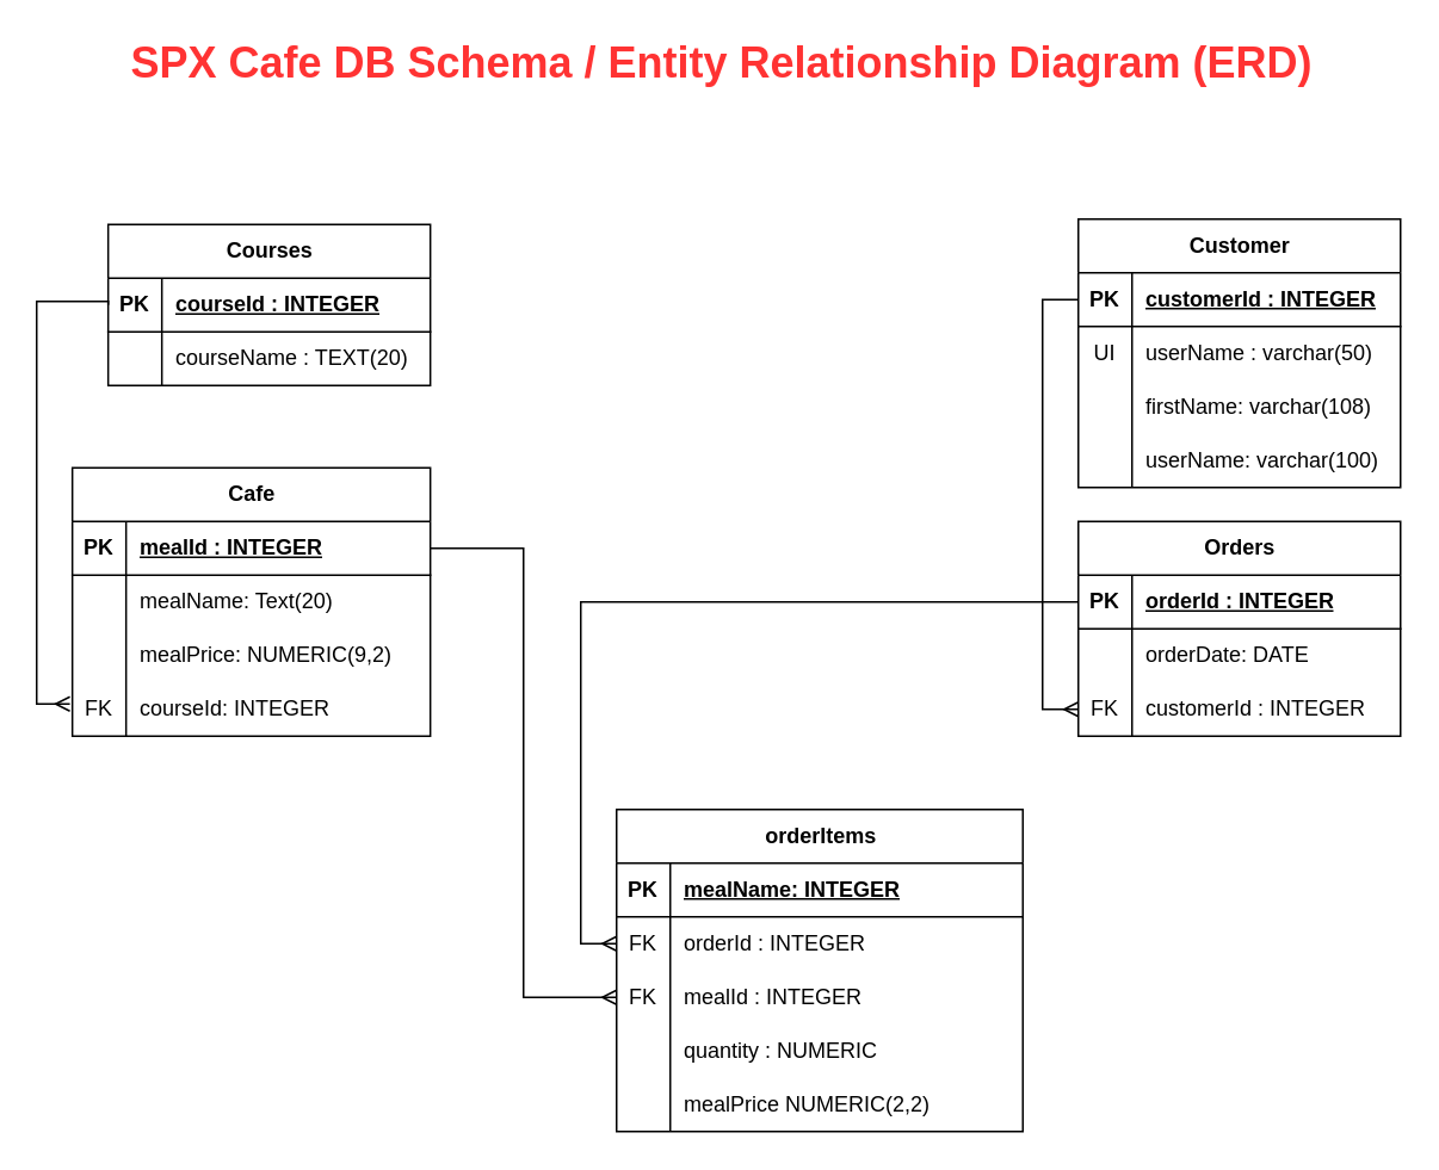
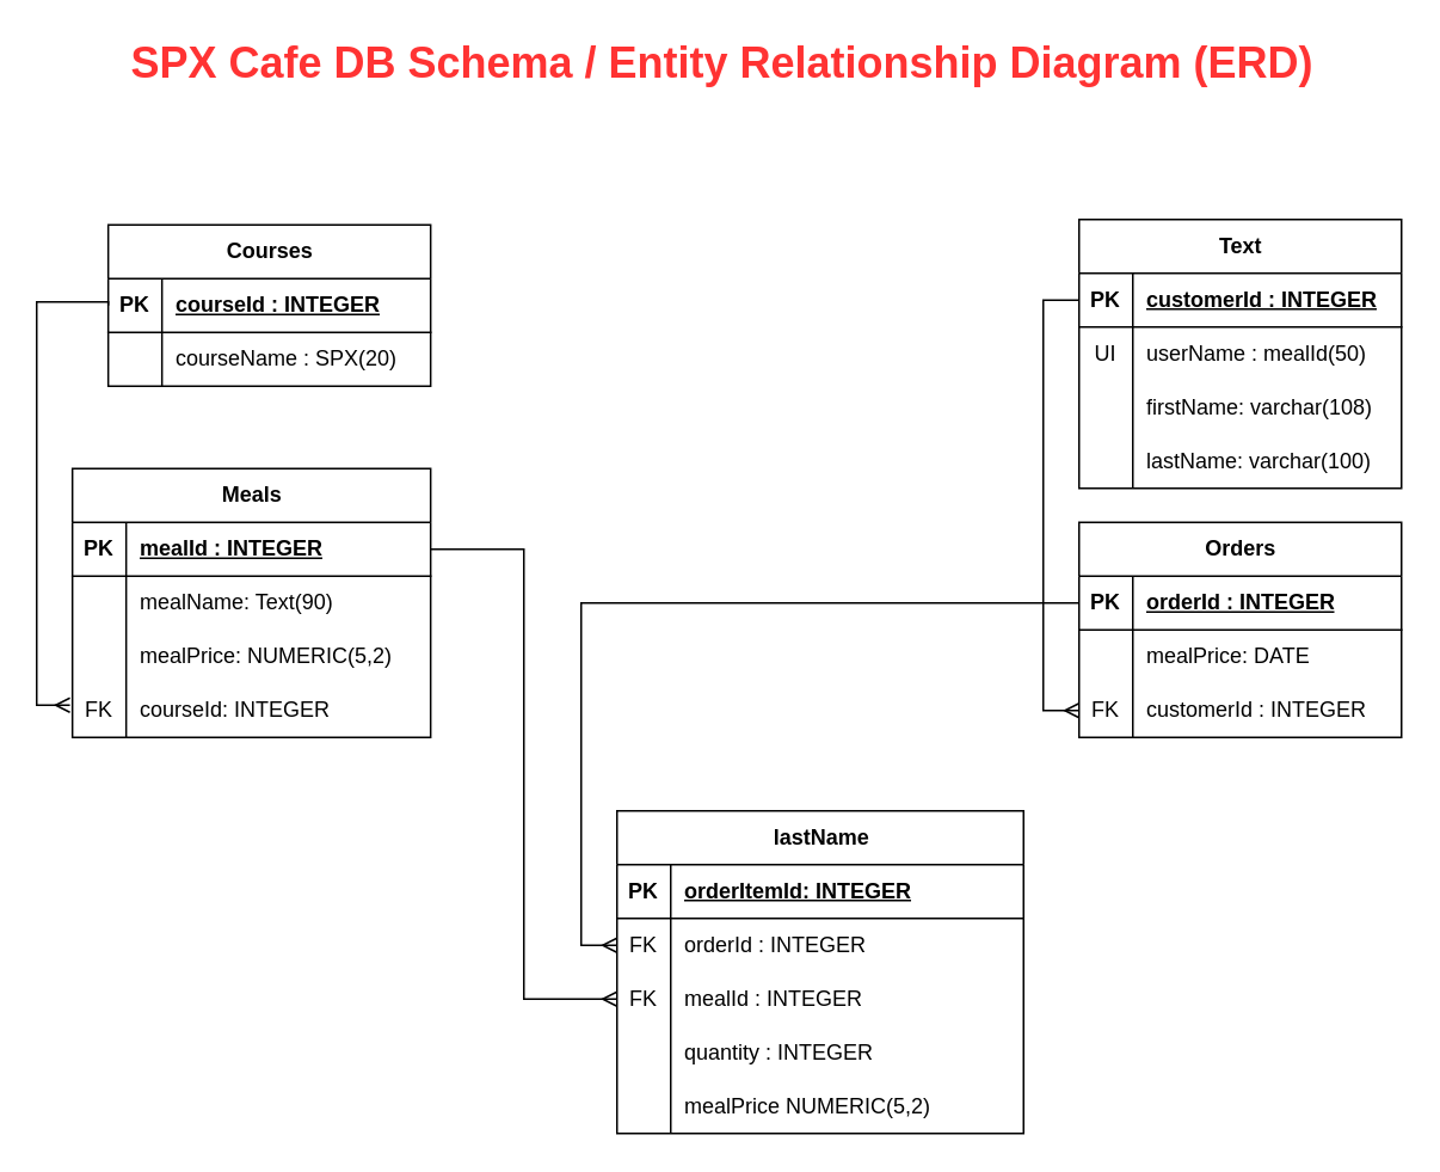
- <mxCell id="24" value="Customer" style="shape=table;startSize=30;container=1;collapsible=1;childLayout=tableLayout;fixedRows=1;rowLines=0;fontStyle=1;align=center;resizeLast=1;html=1;" vertex="1" parent="1"><mxGeometry x="602" y="122" width="180" height="150" as="geometry" /></mxCell>
+ <mxCell id="24" value="Text" style="shape=table;startSize=30;container=1;collapsible=1;childLayout=tableLayout;fixedRows=1;rowLines=0;fontStyle=1;align=center;resizeLast=1;html=1;" vertex="1" parent="1"><mxGeometry x="602" y="122" width="180" height="150" as="geometry" /></mxCell>
- <mxCell id="30" value="userName : varchar(50)" style="shape=partialRectangle;connectable=0;fillColor=none;top=0;left=0;bottom=0;right=0;align=left;spacingLeft=6;overflow=hidden;whiteSpace=wrap;html=1;" vertex="1" parent="28"><mxGeometry x="30" width="150" height="30" as="geometry"><mxRectangle width="150" height="30" as="alternateBounds" /></mxGeometry></mxCell>
+ <mxCell id="30" value="userName : mealId(50)" style="shape=partialRectangle;connectable=0;fillColor=none;top=0;left=0;bottom=0;right=0;align=left;spacingLeft=6;overflow=hidden;whiteSpace=wrap;html=1;" vertex="1" parent="28"><mxGeometry x="30" width="150" height="30" as="geometry"><mxRectangle width="150" height="30" as="alternateBounds" /></mxGeometry></mxCell>
- <mxCell id="8" value="courseName : TEXT(20)" style="shape=partialRectangle;connectable=0;fillColor=none;top=0;left=0;bottom=0;right=0;align=left;spacingLeft=6;overflow=hidden;whiteSpace=wrap;html=1;" vertex="1" parent="6"><mxGeometry x="30" width="150" height="30" as="geometry"><mxRectangle width="150" height="30" as="alternateBounds" /></mxGeometry></mxCell>
+ <mxCell id="8" value="courseName : SPX(20)" style="shape=partialRectangle;connectable=0;fillColor=none;top=0;left=0;bottom=0;right=0;align=left;spacingLeft=6;overflow=hidden;whiteSpace=wrap;html=1;" vertex="1" parent="6"><mxGeometry x="30" width="150" height="30" as="geometry"><mxRectangle width="150" height="30" as="alternateBounds" /></mxGeometry></mxCell>
- <mxCell id="36" value="userName: varchar(100)" style="shape=partialRectangle;connectable=0;fillColor=none;top=0;left=0;bottom=0;right=0;align=left;spacingLeft=6;overflow=hidden;whiteSpace=wrap;html=1;" vertex="1" parent="34"><mxGeometry x="30" width="150" height="30" as="geometry"><mxRectangle width="150" height="30" as="alternateBounds" /></mxGeometry></mxCell>
+ <mxCell id="36" value="lastName: varchar(100)" style="shape=partialRectangle;connectable=0;fillColor=none;top=0;left=0;bottom=0;right=0;align=left;spacingLeft=6;overflow=hidden;whiteSpace=wrap;html=1;" vertex="1" parent="34"><mxGeometry x="30" width="150" height="30" as="geometry"><mxRectangle width="150" height="30" as="alternateBounds" /></mxGeometry></mxCell>
- <mxCell id="9" value="Cafe" style="shape=table;startSize=30;container=1;collapsible=1;childLayout=tableLayout;fixedRows=1;rowLines=0;fontStyle=1;align=center;resizeLast=1;html=1;" vertex="1" parent="1"><mxGeometry x="39.95" y="261" width="200" height="150" as="geometry" /></mxCell>
+ <mxCell id="9" value="Meals" style="shape=table;startSize=30;container=1;collapsible=1;childLayout=tableLayout;fixedRows=1;rowLines=0;fontStyle=1;align=center;resizeLast=1;html=1;" vertex="1" parent="1"><mxGeometry x="39.95" y="261" width="200" height="150" as="geometry" /></mxCell>
- <mxCell id="15" value="mealName: Text(20)" style="shape=partialRectangle;connectable=0;fillColor=none;top=0;left=0;bottom=0;right=0;align=left;spacingLeft=6;overflow=hidden;whiteSpace=wrap;html=1;" vertex="1" parent="13"><mxGeometry x="30" width="170" height="30" as="geometry"><mxRectangle width="170" height="30" as="alternateBounds" /></mxGeometry></mxCell>
+ <mxCell id="15" value="mealName: Text(90)" style="shape=partialRectangle;connectable=0;fillColor=none;top=0;left=0;bottom=0;right=0;align=left;spacingLeft=6;overflow=hidden;whiteSpace=wrap;html=1;" vertex="1" parent="13"><mxGeometry x="30" width="170" height="30" as="geometry"><mxRectangle width="170" height="30" as="alternateBounds" /></mxGeometry></mxCell>
- <mxCell id="18" value="mealPrice: NUMERIC(9,2)" style="shape=partialRectangle;connectable=0;fillColor=none;top=0;left=0;bottom=0;right=0;align=left;spacingLeft=6;overflow=hidden;whiteSpace=wrap;html=1;" vertex="1" parent="16"><mxGeometry x="30" width="170" height="30" as="geometry"><mxRectangle width="170" height="30" as="alternateBounds" /></mxGeometry></mxCell>
+ <mxCell id="18" value="mealPrice: NUMERIC(5,2)" style="shape=partialRectangle;connectable=0;fillColor=none;top=0;left=0;bottom=0;right=0;align=left;spacingLeft=6;overflow=hidden;whiteSpace=wrap;html=1;" vertex="1" parent="16"><mxGeometry x="30" width="170" height="30" as="geometry"><mxRectangle width="170" height="30" as="alternateBounds" /></mxGeometry></mxCell>
- <mxCell id="43" value="orderDate: DATE" style="shape=partialRectangle;connectable=0;fillColor=none;top=0;left=0;bottom=0;right=0;align=left;spacingLeft=6;overflow=hidden;whiteSpace=wrap;html=1;" vertex="1" parent="41"><mxGeometry x="30" width="150" height="30" as="geometry"><mxRectangle width="150" height="30" as="alternateBounds" /></mxGeometry></mxCell>
+ <mxCell id="43" value="mealPrice: DATE" style="shape=partialRectangle;connectable=0;fillColor=none;top=0;left=0;bottom=0;right=0;align=left;spacingLeft=6;overflow=hidden;whiteSpace=wrap;html=1;" vertex="1" parent="41"><mxGeometry x="30" width="150" height="30" as="geometry"><mxRectangle width="150" height="30" as="alternateBounds" /></mxGeometry></mxCell>
- <mxCell id="48" value="orderItems" style="shape=table;startSize=30;container=1;collapsible=1;childLayout=tableLayout;fixedRows=1;rowLines=0;fontStyle=1;align=center;resizeLast=1;html=1;" vertex="1" parent="1"><mxGeometry x="344" y="452" width="227" height="180" as="geometry" /></mxCell>
+ <mxCell id="48" value="lastName" style="shape=table;startSize=30;container=1;collapsible=1;childLayout=tableLayout;fixedRows=1;rowLines=0;fontStyle=1;align=center;resizeLast=1;html=1;" vertex="1" parent="1"><mxGeometry x="344" y="452" width="227" height="180" as="geometry" /></mxCell>
- <mxCell id="51" value="mealName: INTEGER" style="shape=partialRectangle;connectable=0;fillColor=none;top=0;left=0;bottom=0;right=0;align=left;spacingLeft=6;fontStyle=5;overflow=hidden;whiteSpace=wrap;html=1;" vertex="1" parent="49"><mxGeometry x="30" width="197" height="30" as="geometry"><mxRectangle width="197" height="30" as="alternateBounds" /></mxGeometry></mxCell>
+ <mxCell id="51" value="orderItemId: INTEGER" style="shape=partialRectangle;connectable=0;fillColor=none;top=0;left=0;bottom=0;right=0;align=left;spacingLeft=6;fontStyle=5;overflow=hidden;whiteSpace=wrap;html=1;" vertex="1" parent="49"><mxGeometry x="30" width="197" height="30" as="geometry"><mxRectangle width="197" height="30" as="alternateBounds" /></mxGeometry></mxCell>
- <mxCell id="60" value="quantity : NUMERIC" style="shape=partialRectangle;connectable=0;fillColor=none;top=0;left=0;bottom=0;right=0;align=left;spacingLeft=6;overflow=hidden;whiteSpace=wrap;html=1;" vertex="1" parent="58"><mxGeometry x="30" width="197" height="30" as="geometry"><mxRectangle width="197" height="30" as="alternateBounds" /></mxGeometry></mxCell>
+ <mxCell id="60" value="quantity : INTEGER" style="shape=partialRectangle;connectable=0;fillColor=none;top=0;left=0;bottom=0;right=0;align=left;spacingLeft=6;overflow=hidden;whiteSpace=wrap;html=1;" vertex="1" parent="58"><mxGeometry x="30" width="197" height="30" as="geometry"><mxRectangle width="197" height="30" as="alternateBounds" /></mxGeometry></mxCell>
- <mxCell id="63" value="mealPrice NUMERIC(2,2)" style="shape=partialRectangle;connectable=0;fillColor=none;top=0;left=0;bottom=0;right=0;align=left;spacingLeft=6;overflow=hidden;whiteSpace=wrap;html=1;" vertex="1" parent="61"><mxGeometry x="30" width="197" height="30" as="geometry"><mxRectangle width="197" height="30" as="alternateBounds" /></mxGeometry></mxCell>
+ <mxCell id="63" value="mealPrice NUMERIC(5,2)" style="shape=partialRectangle;connectable=0;fillColor=none;top=0;left=0;bottom=0;right=0;align=left;spacingLeft=6;overflow=hidden;whiteSpace=wrap;html=1;" vertex="1" parent="61"><mxGeometry x="30" width="197" height="30" as="geometry"><mxRectangle width="197" height="30" as="alternateBounds" /></mxGeometry></mxCell>
